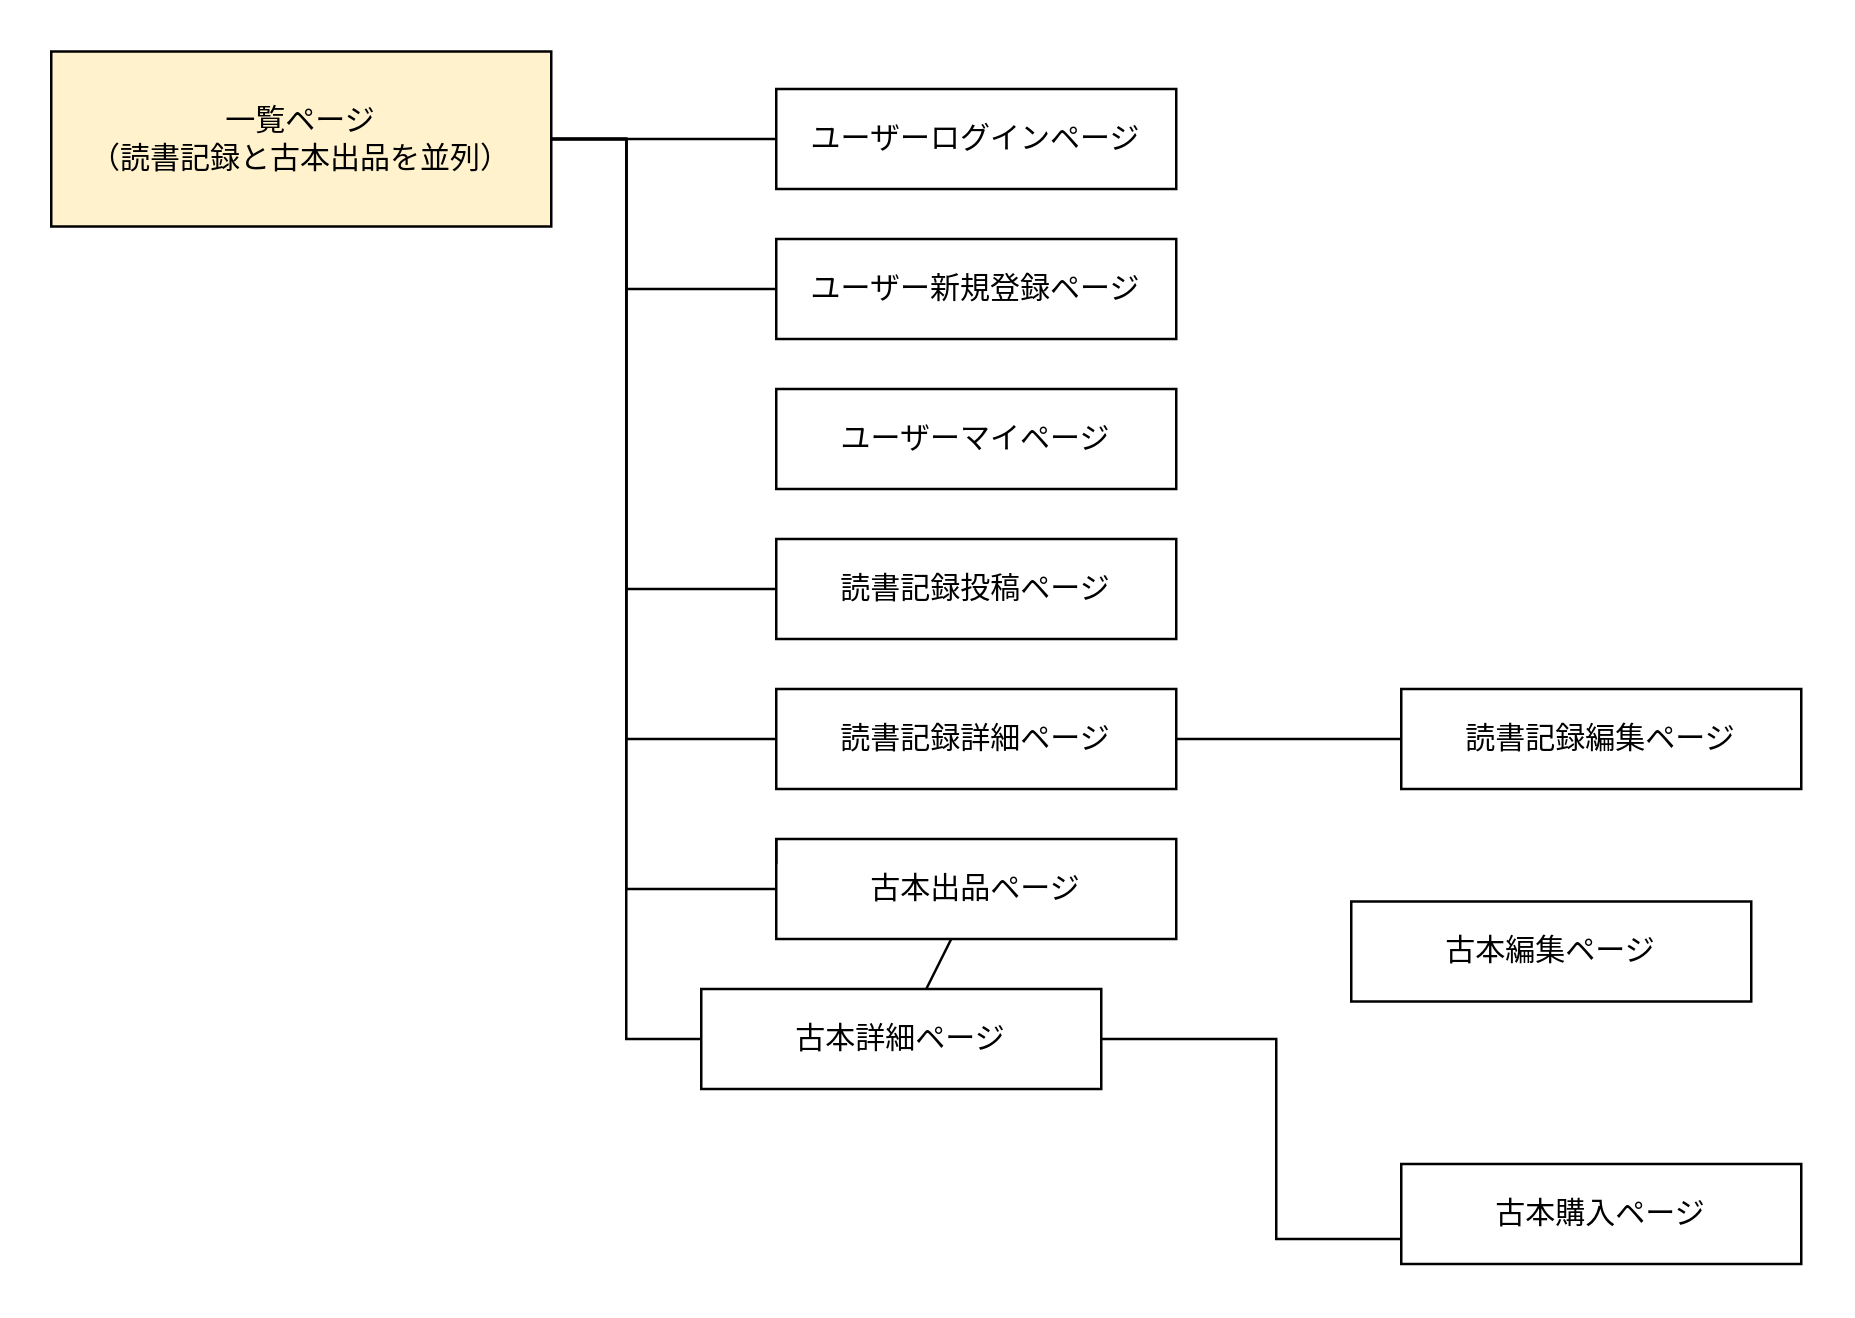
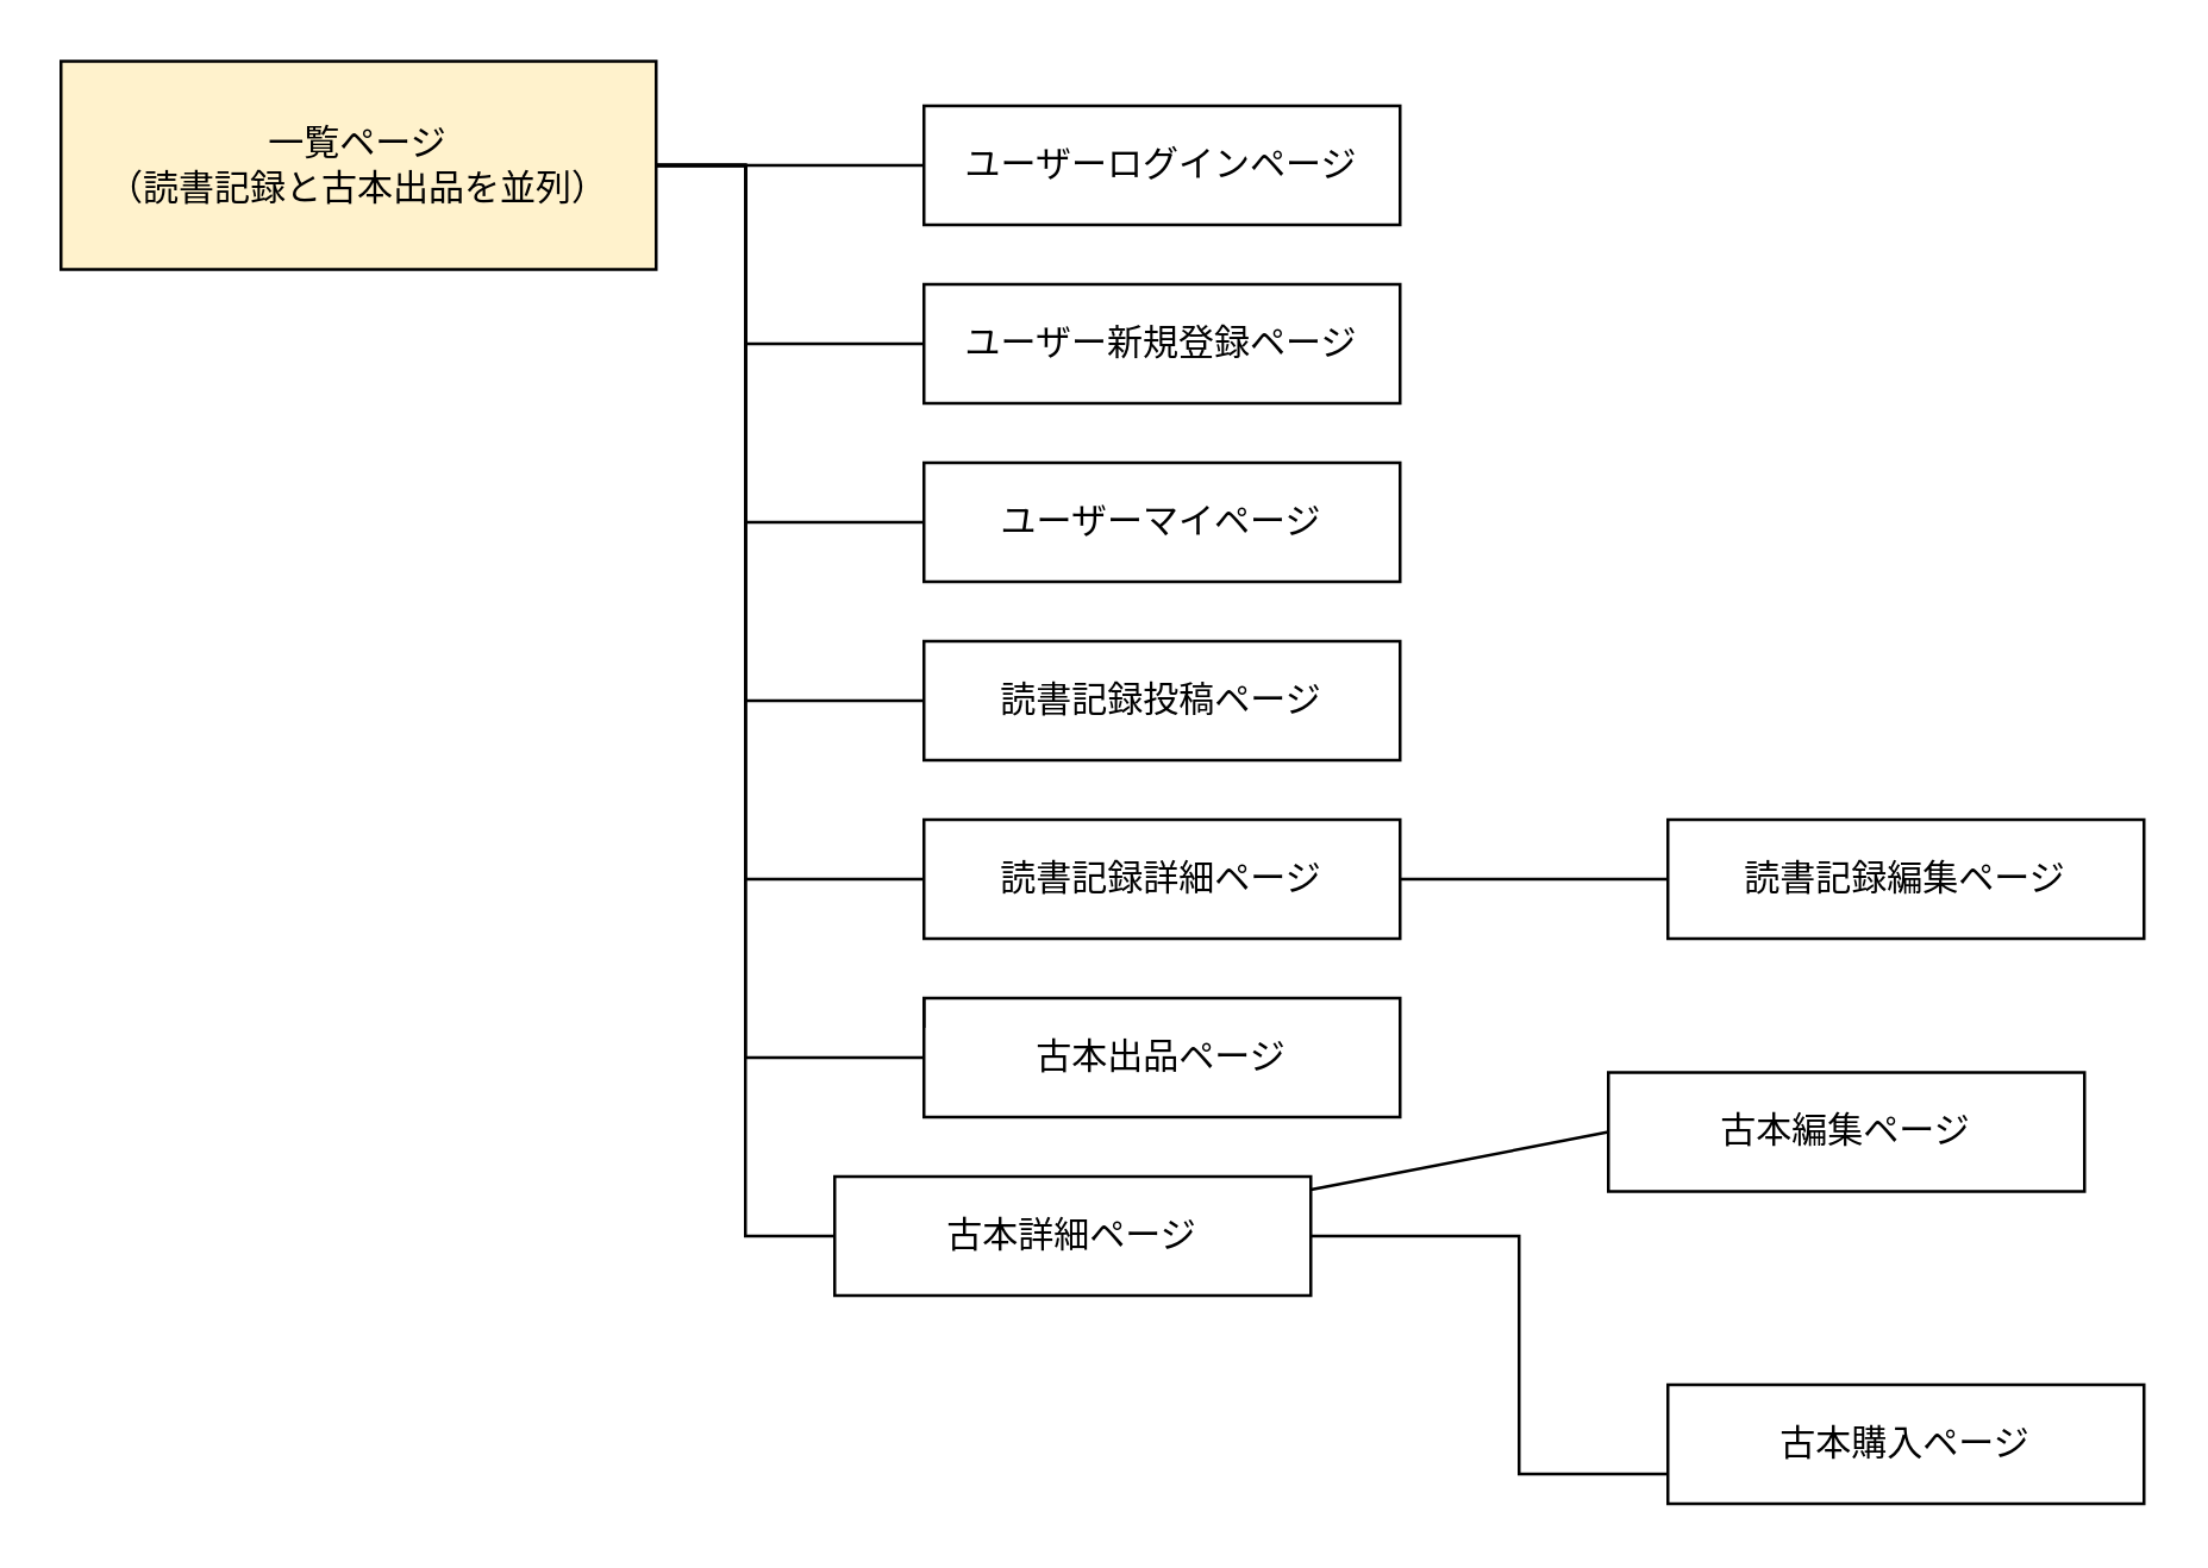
+ <mxCell id="6" style="edgeStyle=none;rounded=0;html=1;endArrow=none;endFill=0;entryX=0;entryY=0.5;entryDx=0;entryDy=0;" parent="1" source="9" target="12" edge="1"><mxGeometry relative="1" as="geometry"><mxPoint x="270" y="185" as="targetPoint" /><Array as="points"><mxPoint x="250" y="55" /><mxPoint x="250" y="175" /></Array></mxGeometry></mxCell>
- <mxCell id="17" style="edgeStyle=none;rounded=0;html=1;endArrow=none;endFill=0;" parent="1" source="19" target="14" edge="1"><mxGeometry relative="1" as="geometry" /></mxCell>
+ <mxCell id="17" style="edgeStyle=none;rounded=0;html=1;entryX=0;entryY=0.5;entryDx=0;entryDy=0;endArrow=none;endFill=0;" parent="1" source="19" target="21" edge="1"><mxGeometry relative="1" as="geometry" /></mxCell>
